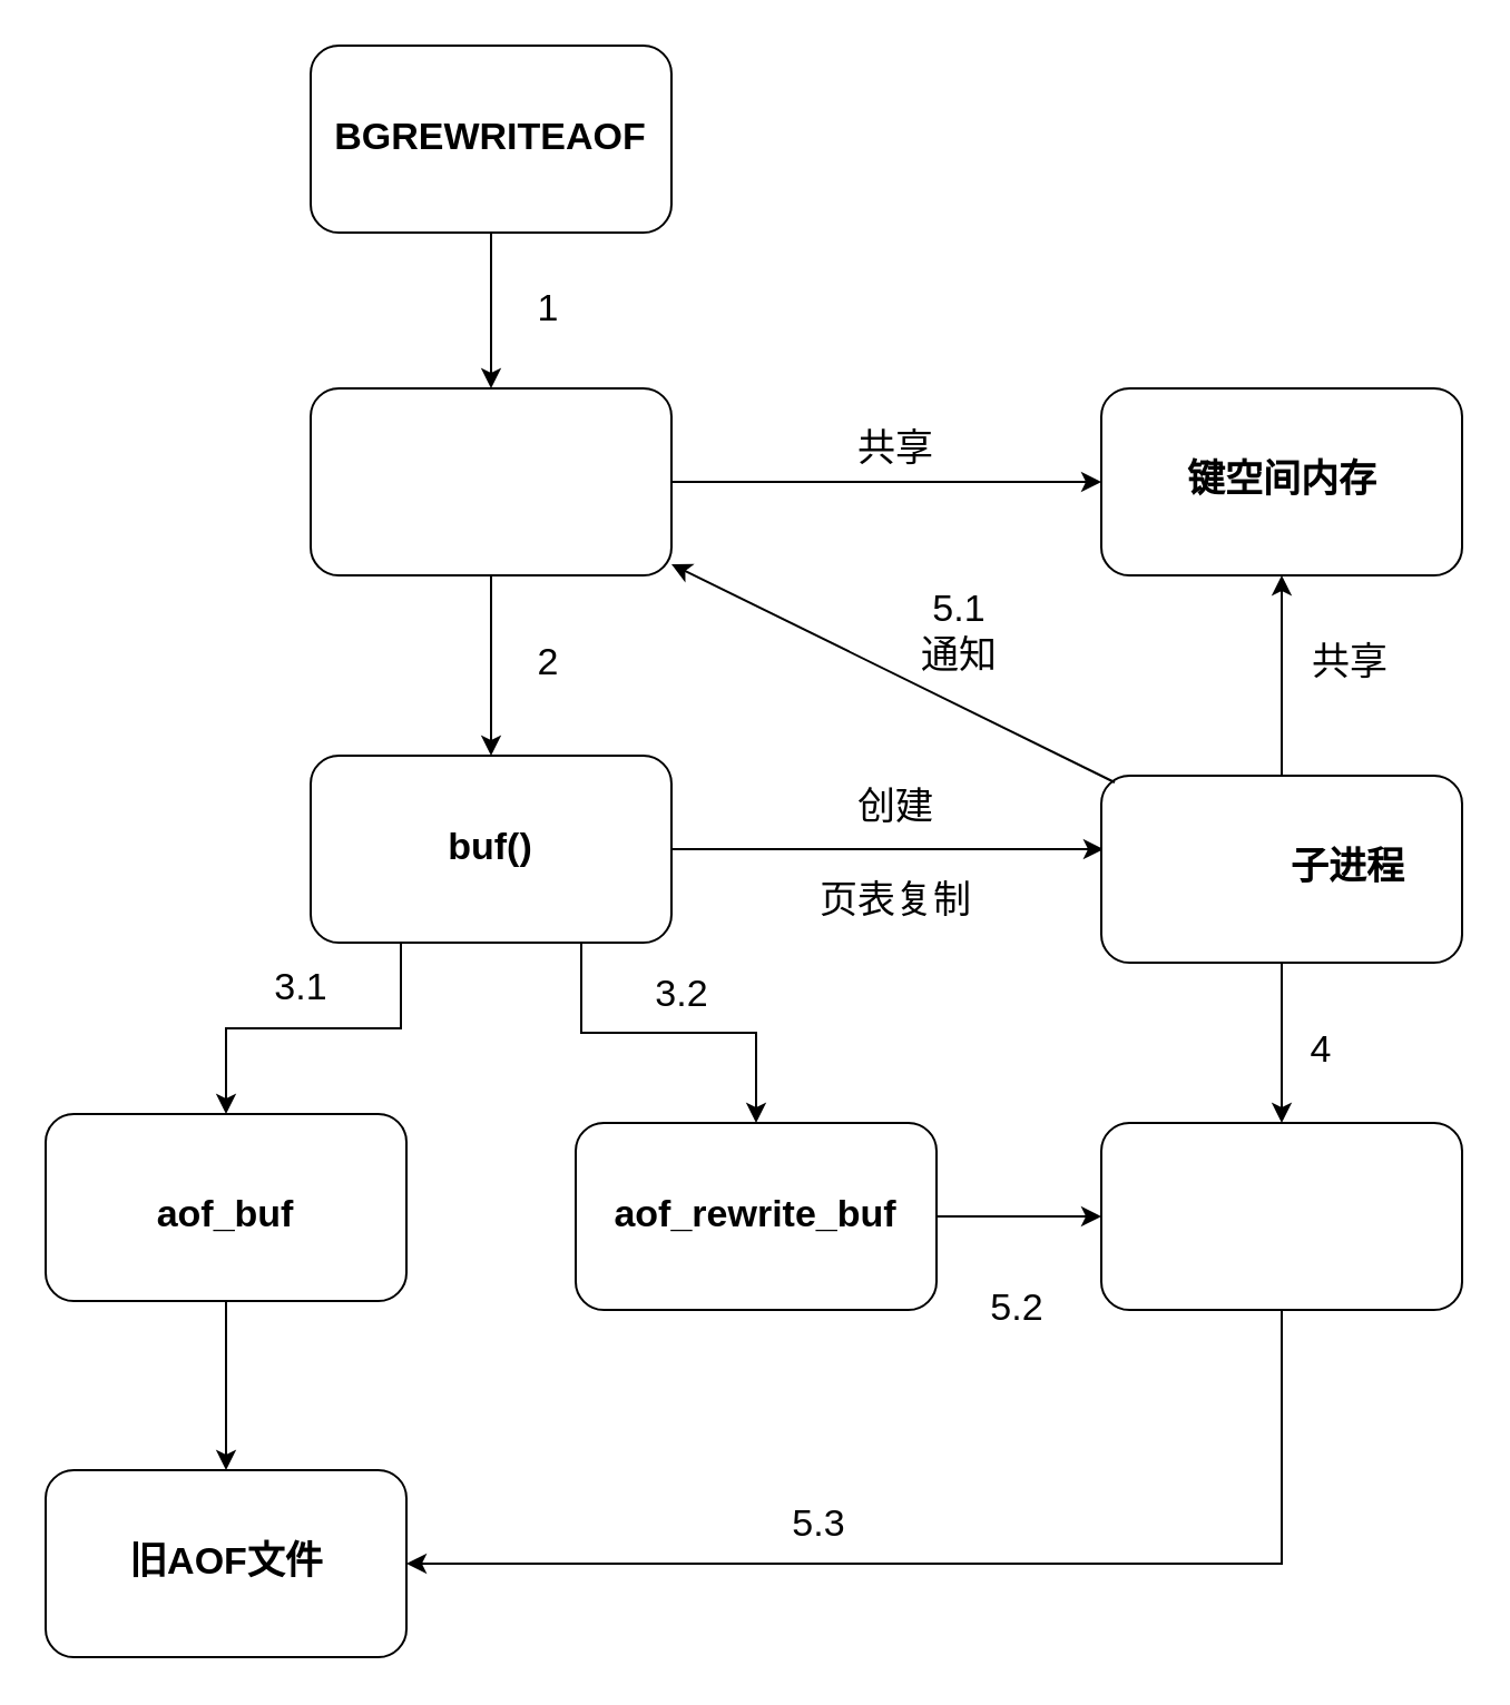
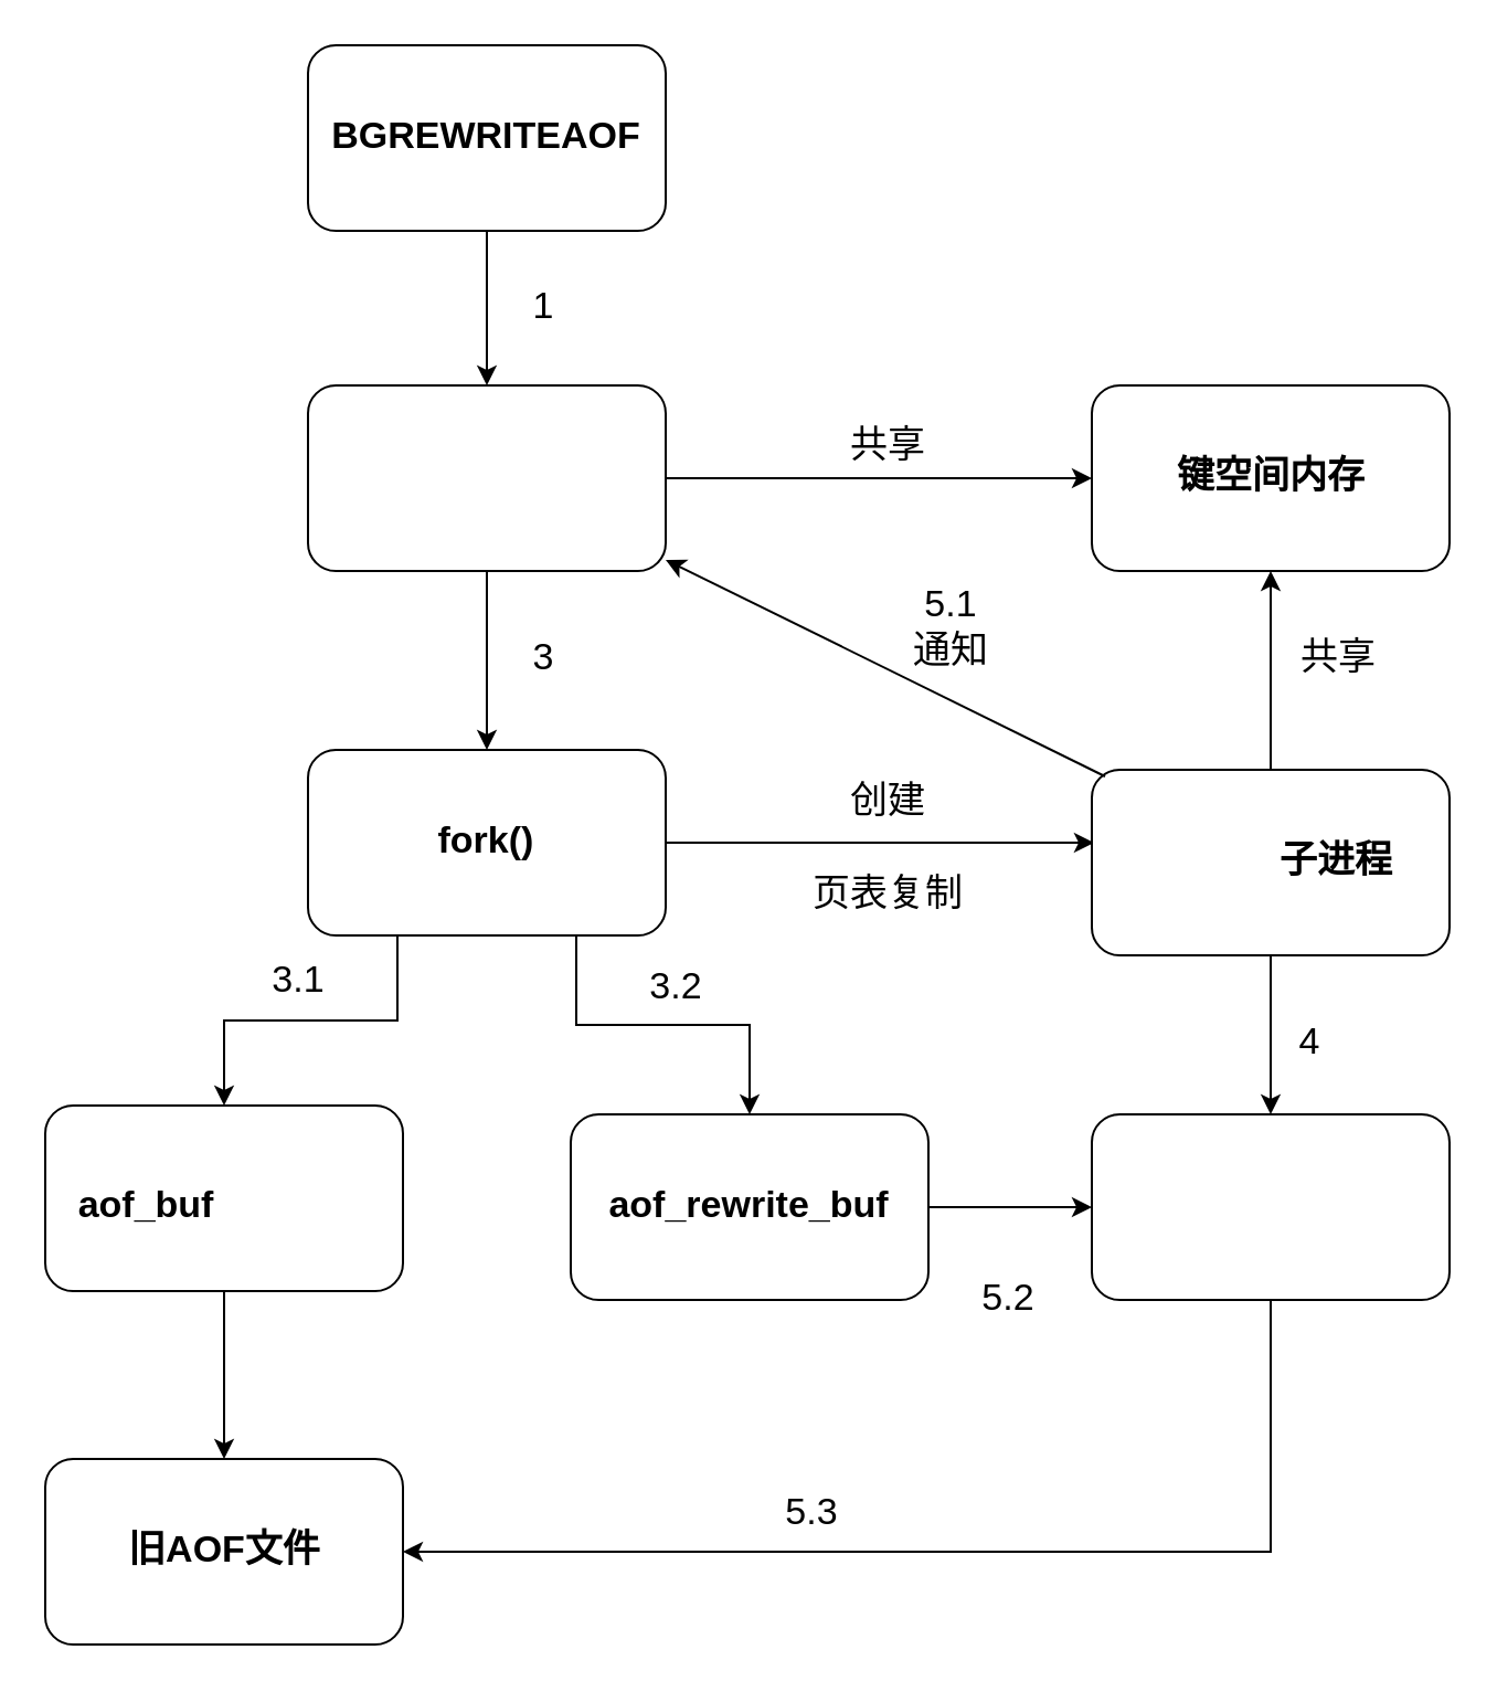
- <mxCell id="32" value="&lt;span style=&quot;font-weight: 400;&quot;&gt;2&lt;/span&gt;" style="text;html=1;strokeColor=none;fillColor=none;align=center;verticalAlign=middle;whiteSpace=wrap;rounded=0;fontSize=17;fontStyle=1" vertex="1" parent="1"><mxGeometry x="216" y="283" width="60" height="30" as="geometry" /></mxCell>
+ <mxCell id="32" value="&lt;span style=&quot;font-weight: 400;&quot;&gt;3&lt;/span&gt;" style="text;html=1;strokeColor=none;fillColor=none;align=center;verticalAlign=middle;whiteSpace=wrap;rounded=0;fontSize=17;fontStyle=1" vertex="1" parent="1"><mxGeometry x="216" y="283" width="60" height="30" as="geometry" /></mxCell>
- <mxCell id="12" value="buf()" style="text;html=1;strokeColor=none;fillColor=none;align=center;verticalAlign=middle;whiteSpace=wrap;rounded=0;fontSize=17;fontStyle=1" vertex="1" parent="1"><mxGeometry x="190" y="366" width="60" height="30" as="geometry" /></mxCell>
+ <mxCell id="12" value="fork()" style="text;html=1;strokeColor=none;fillColor=none;align=center;verticalAlign=middle;whiteSpace=wrap;rounded=0;fontSize=17;fontStyle=1" vertex="1" parent="1"><mxGeometry x="190" y="366" width="60" height="30" as="geometry" /></mxCell>
- <mxCell id="16" value="aof_buf" style="text;html=1;strokeColor=none;fillColor=none;align=center;verticalAlign=middle;whiteSpace=wrap;rounded=0;fontSize=17;fontStyle=1" vertex="1" parent="1"><mxGeometry x="71" y="531" width="60" height="30" as="geometry" /></mxCell>
+ <mxCell id="16" value="aof_buf" style="text;html=1;strokeColor=none;fillColor=none;align=center;verticalAlign=middle;whiteSpace=wrap;rounded=0;fontSize=17;fontStyle=1" vertex="1" parent="1"><mxGeometry x="36" y="531" width="60" height="30" as="geometry" /></mxCell>
